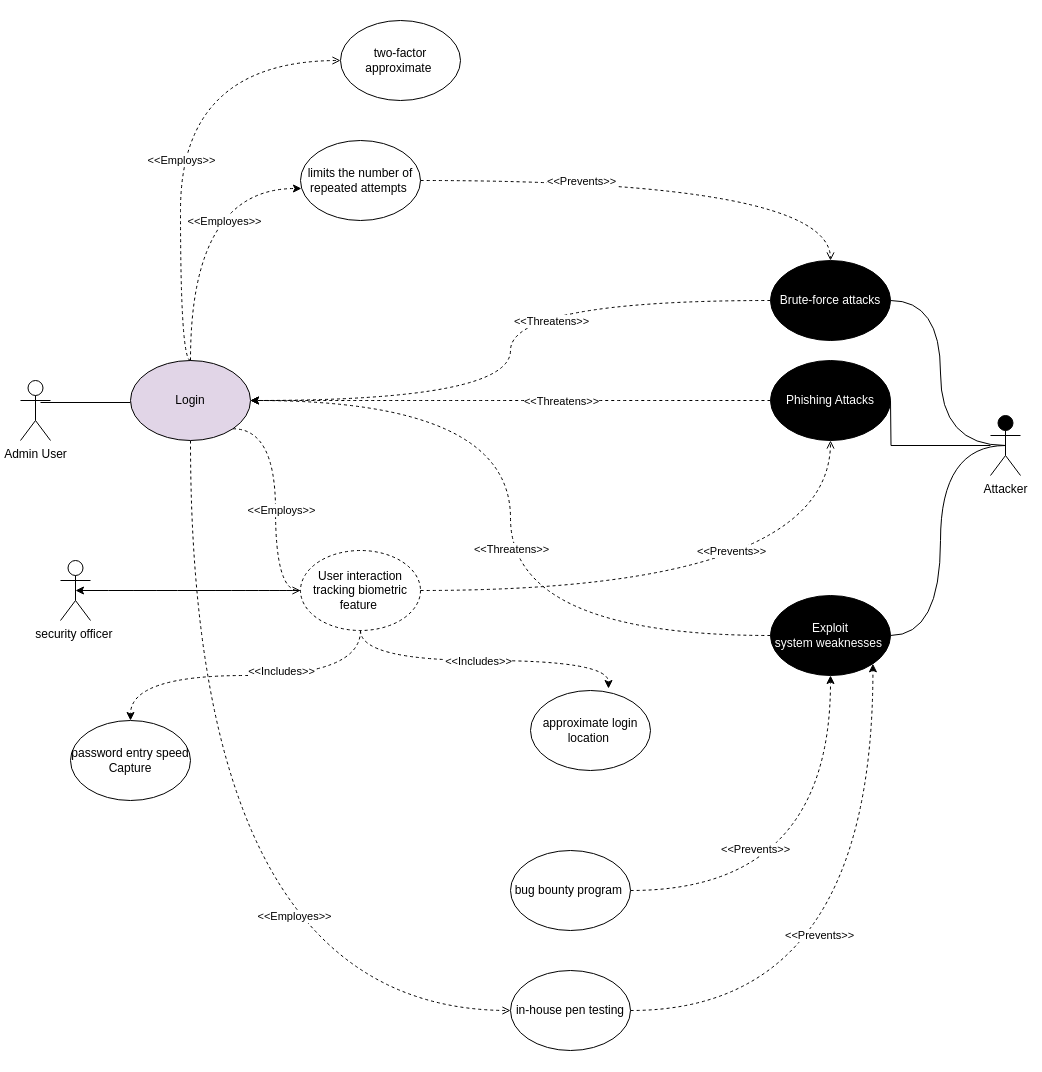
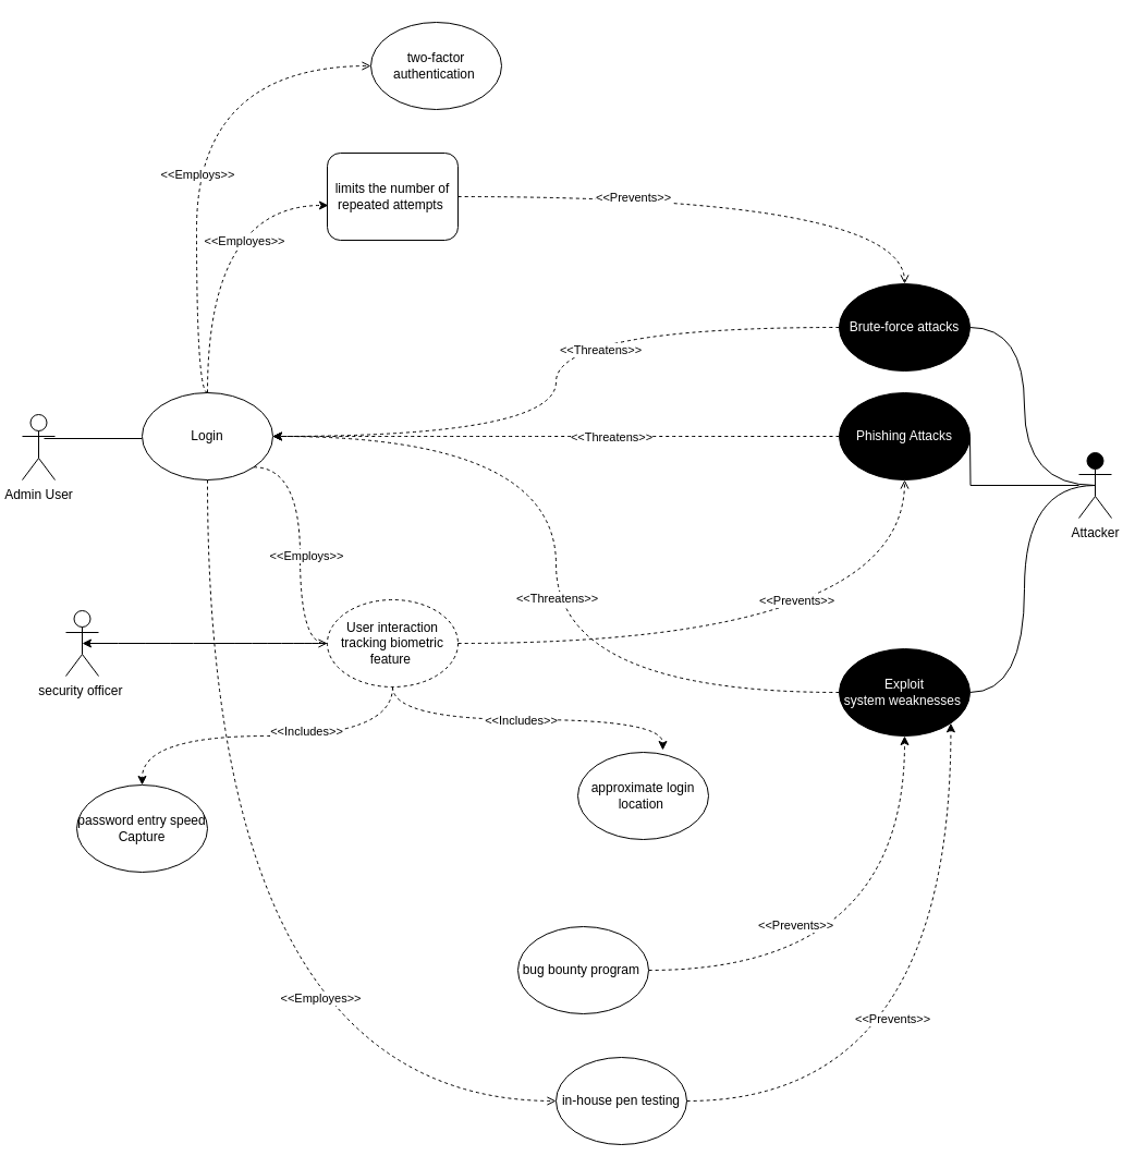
- <mxCell id="14" value="two-factor&lt;br/&gt;approximate&amp;nbsp;" style="ellipse;whiteSpace=wrap;html=1;" vertex="1" parent="1"><mxGeometry x="340" y="20" width="120" height="80" as="geometry" /></mxCell>
+ <mxCell id="14" value="two-factor&lt;br/&gt;authentication&amp;nbsp;" style="ellipse;whiteSpace=wrap;html=1;" vertex="1" parent="1"><mxGeometry x="340" y="20" width="120" height="80" as="geometry" /></mxCell>
- <mxCell id="35" value="limits the number of repeated attempts&amp;nbsp;" style="ellipse;whiteSpace=wrap;html=1;" vertex="1" parent="1"><mxGeometry x="300" y="140" width="120" height="80" as="geometry" /></mxCell>
+ <mxCell id="35" value="limits the number of repeated attempts&amp;nbsp;" style="whiteSpace=wrap;html=1;rounded=1;" vertex="1" parent="1"><mxGeometry x="300" y="140" width="120" height="80" as="geometry" /></mxCell>
- <mxCell id="8" value="Login" style="ellipse;whiteSpace=wrap;html=1;fillColor=#e1d5e7;" vertex="1" parent="1"><mxGeometry x="130" y="360" width="120" height="80" as="geometry" /></mxCell>
+ <mxCell id="8" value="Login" style="ellipse;whiteSpace=wrap;html=1;fillColor=#FFFFFF;" vertex="1" parent="1"><mxGeometry x="130" y="360" width="120" height="80" as="geometry" /></mxCell>
- <mxCell id="43" value="bug bounty program&amp;nbsp;" style="ellipse;whiteSpace=wrap;html=1;fillColor=#FFFFFF;" vertex="1" parent="1"><mxGeometry x="510" y="850" width="120" height="80" as="geometry" /></mxCell>
+ <mxCell id="43" value="bug bounty program&amp;nbsp;" style="ellipse;whiteSpace=wrap;html=1;fillColor=#FFFFFF;" vertex="1" parent="1"><mxGeometry x="475" y="850" width="120" height="80" as="geometry" /></mxCell>
